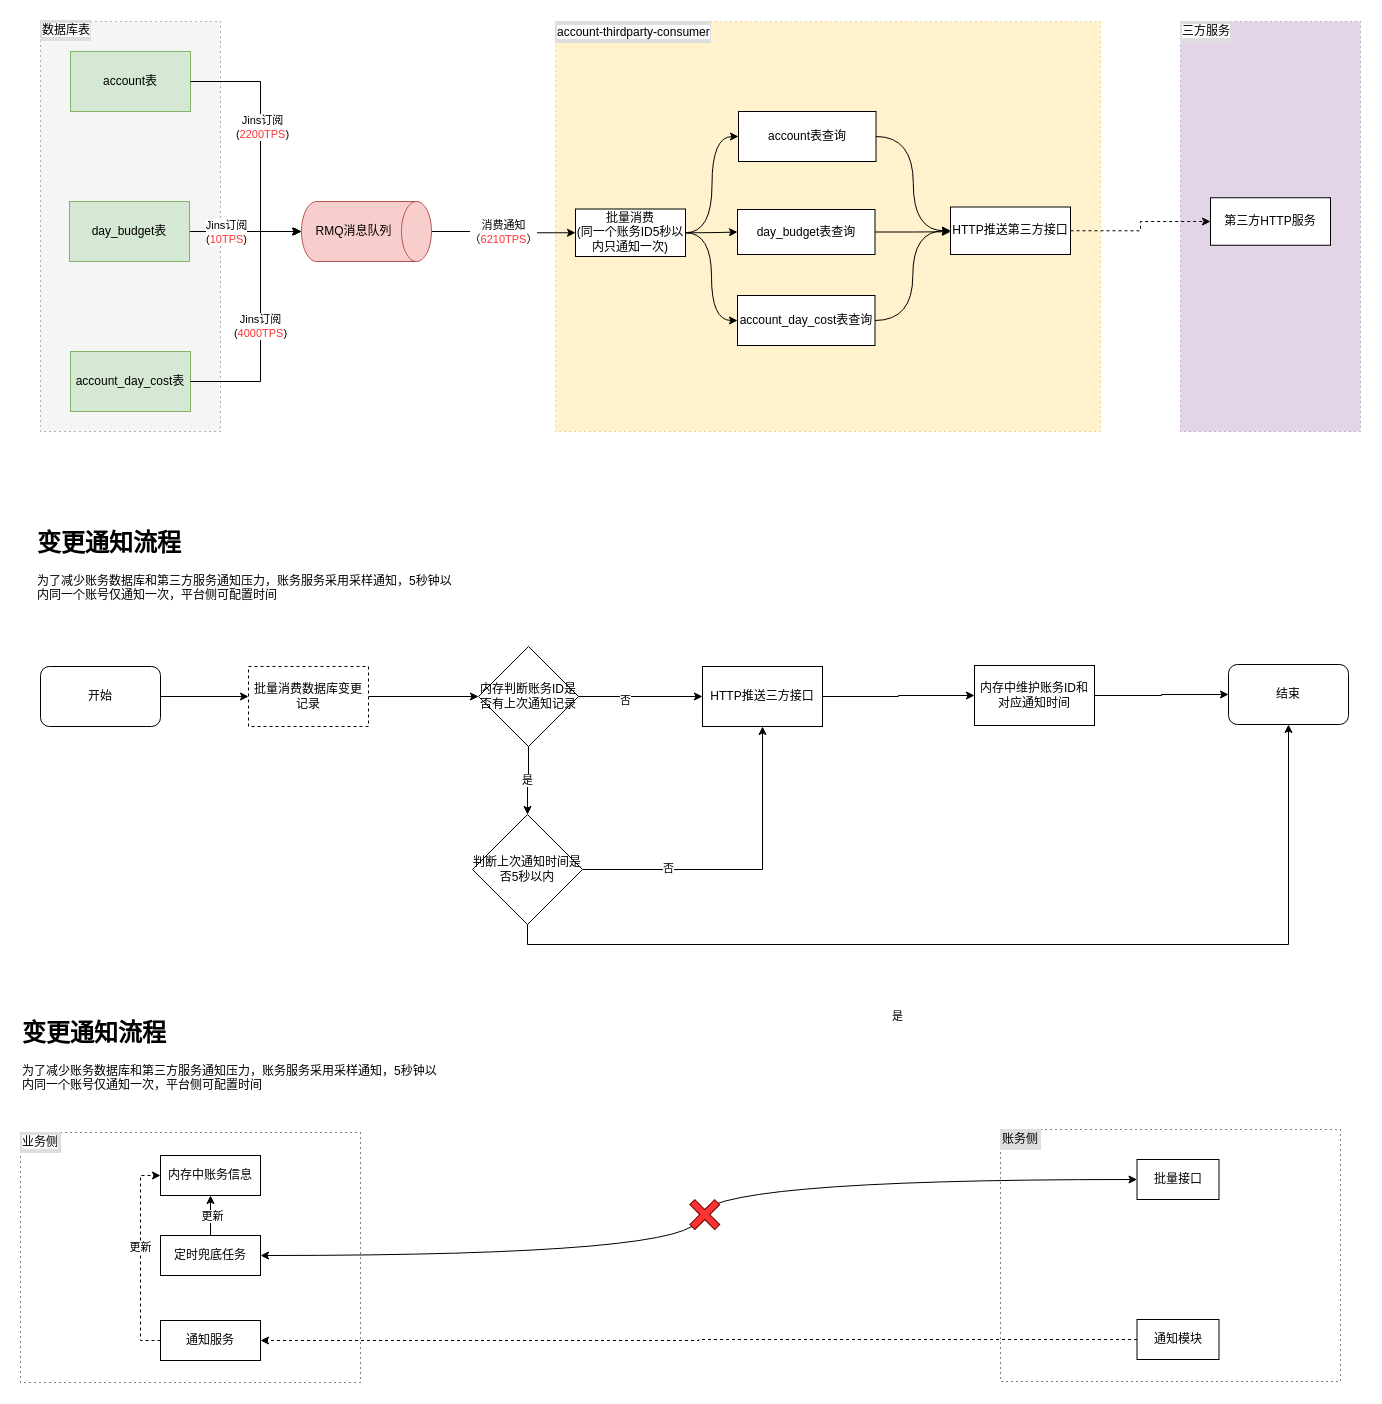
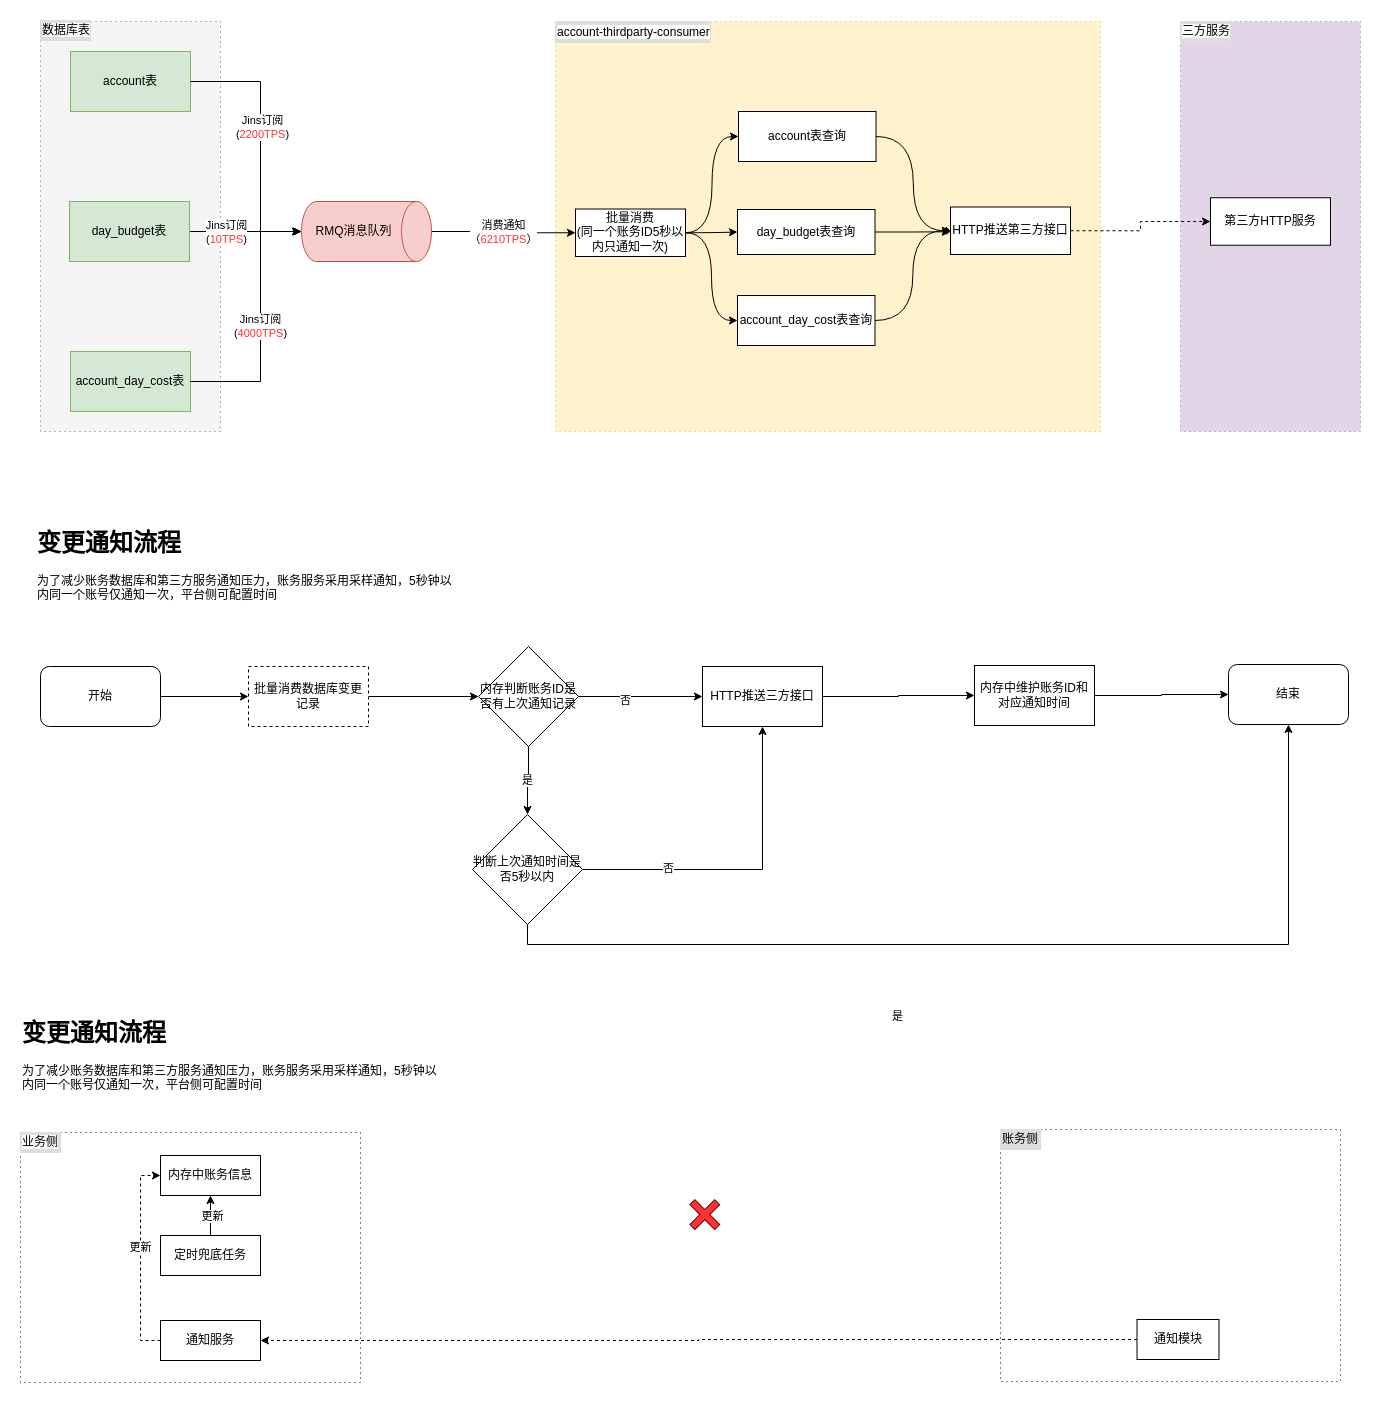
- <mxCell id="21" style="edgeStyle=orthogonalEdgeStyle;rounded=0;orthogonalLoop=1;jettySize=auto;html=1;exitX=1;exitY=0.5;exitDx=0;exitDy=0;entryX=0;entryY=0.5;entryDx=0;entryDy=0;curved=1;" parent="1" source="22" target="28" edge="1"><mxGeometry relative="1" as="geometry" /></mxCell>
+ <mxCell id="21" style="edgeStyle=orthogonalEdgeStyle;rounded=0;orthogonalLoop=1;jettySize=auto;html=1;exitX=1;exitY=0.5;exitDx=0;exitDy=0;entryX=0;entryY=0.5;entryDx=0;entryDy=0;curved=1;endArrow=diamond;" parent="1" source="22" target="28" edge="1"><mxGeometry relative="1" as="geometry" /></mxCell>
- <mxCell id="63" value="批量接口" style="rounded=0;whiteSpace=wrap;html=1;" vertex="1" parent="1"><mxGeometry x="1136.5" y="1159" width="82" height="40" as="geometry" /></mxCell>
- <mxCell id="62" style="edgeStyle=orthogonalEdgeStyle;rounded=0;orthogonalLoop=1;jettySize=auto;html=1;exitX=0;exitY=0.5;exitDx=0;exitDy=0;entryX=1;entryY=0.5;entryDx=0;entryDy=0;curved=1;startArrow=classic;startFill=1;" edge="1" parent="1" source="63" target="57"><mxGeometry relative="1" as="geometry" /></mxCell>
